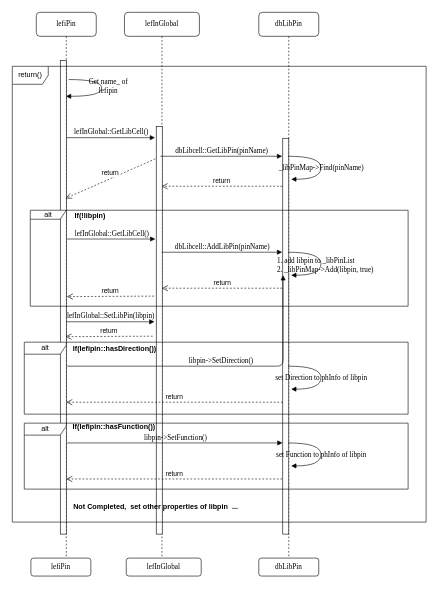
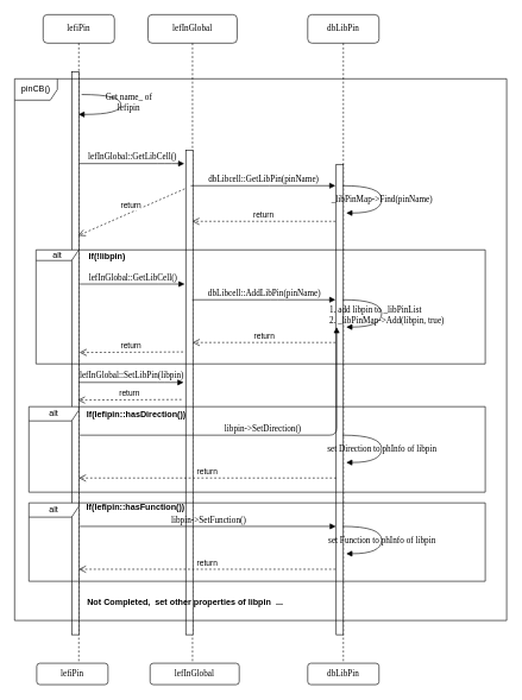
- <mxCell id="36" value="return()" style="shape=umlFrame;whiteSpace=wrap;html=1;" vertex="1" parent="1"><mxGeometry x="20" y="110" width="690" height="760" as="geometry" /></mxCell>
+ <mxCell id="36" value="pinCB()" style="shape=umlFrame;whiteSpace=wrap;html=1;" vertex="1" parent="1"><mxGeometry x="20" y="110" width="690" height="760" as="geometry" /></mxCell>
